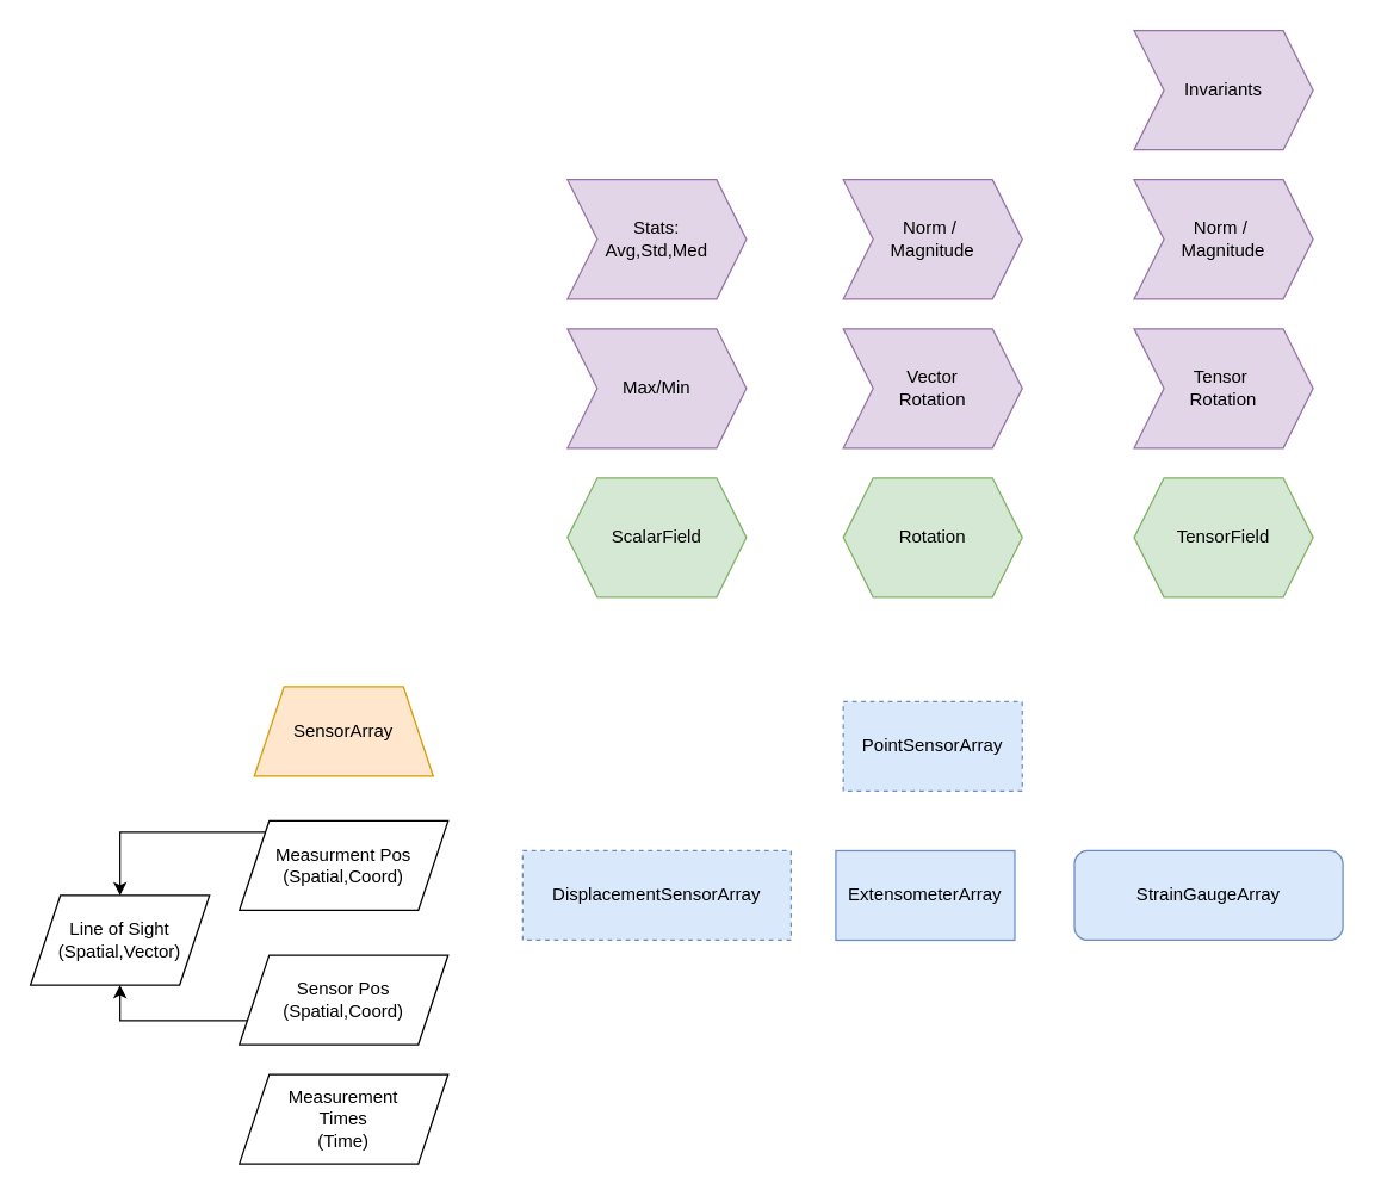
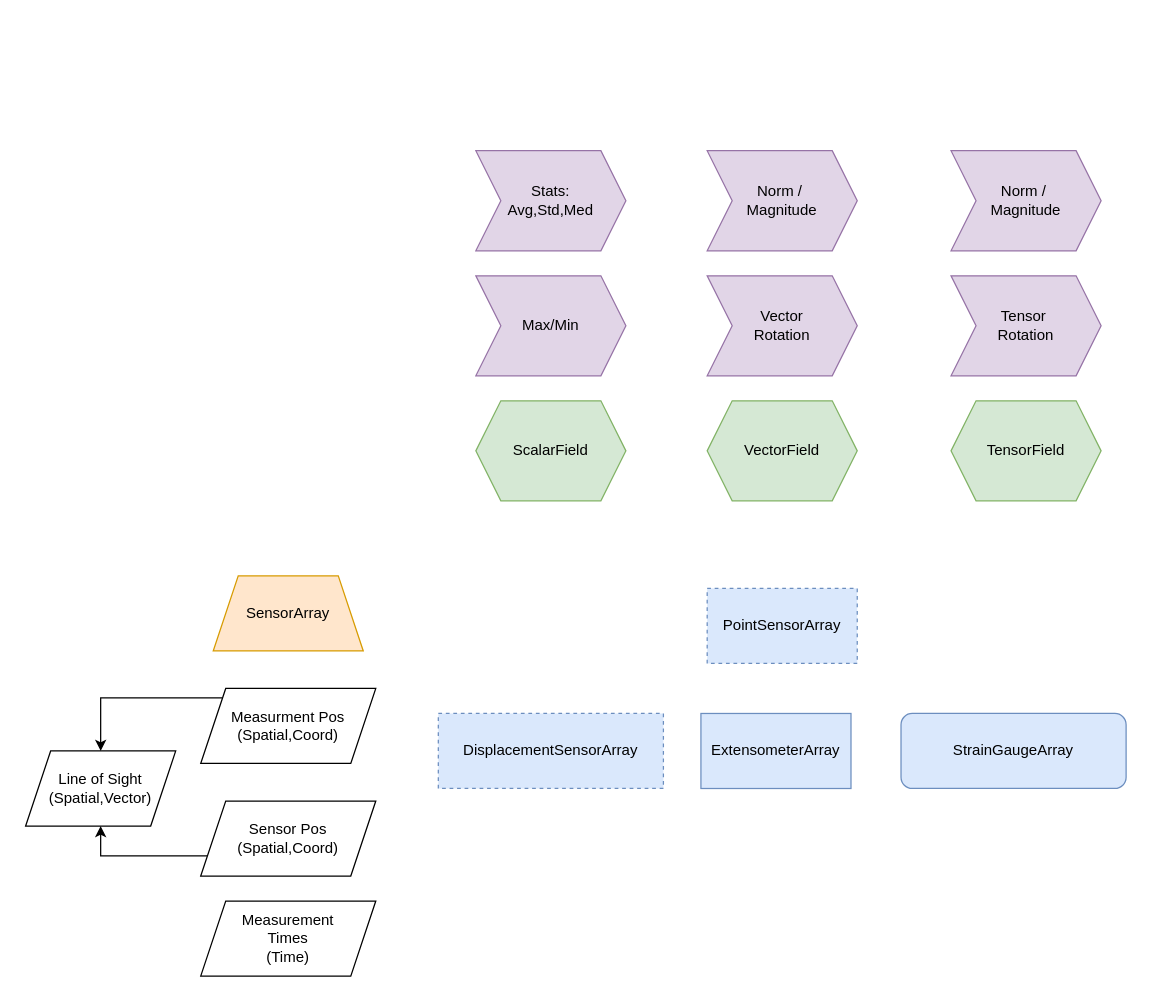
- <mxCell id="18" value="Invariants" style="shape=step;perimeter=stepPerimeter;whiteSpace=wrap;html=1;fixedSize=1;fillColor=#e1d5e7;strokeColor=#9673a6;" vertex="1" parent="1"><mxGeometry x="760" y="20" width="120" height="80" as="geometry" /></mxCell>
- <mxCell id="4" value="Rotation" style="shape=hexagon;perimeter=hexagonPerimeter2;whiteSpace=wrap;html=1;fixedSize=1;fillColor=#d5e8d4;strokeColor=#82b366;" vertex="1" parent="1"><mxGeometry x="565" y="320" width="120" height="80" as="geometry" /></mxCell>
+ <mxCell id="4" value="VectorField" style="shape=hexagon;perimeter=hexagonPerimeter2;whiteSpace=wrap;html=1;fixedSize=1;fillColor=#d5e8d4;strokeColor=#82b366;" vertex="1" parent="1"><mxGeometry x="565" y="320" width="120" height="80" as="geometry" /></mxCell>
